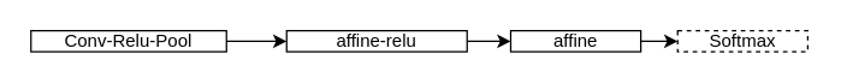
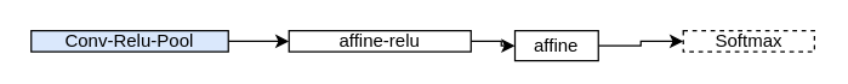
- <mxCell id="2" value="Conv-Relu-Pool" style="rounded=0;whiteSpace=wrap;html=1;" vertex="1" parent="1"><mxGeometry x="20" y="20" width="130" height="14" as="geometry" /></mxCell>
+ <mxCell id="2" value="Conv-Relu-Pool" style="rounded=0;whiteSpace=wrap;html=1;fillColor=#dae8fc;" vertex="1" parent="1"><mxGeometry x="20" y="20" width="130" height="14" as="geometry" /></mxCell>
- <mxCell id="7" value="affine" style="rounded=0;whiteSpace=wrap;html=1;" vertex="1" parent="1"><mxGeometry x="339" y="20" width="86.5" height="14" as="geometry" /></mxCell>
+ <mxCell id="7" value="affine" style="rounded=0;whiteSpace=wrap;html=1;" vertex="1" parent="1"><mxGeometry x="339" y="20" width="55" height="20" as="geometry" /></mxCell>
